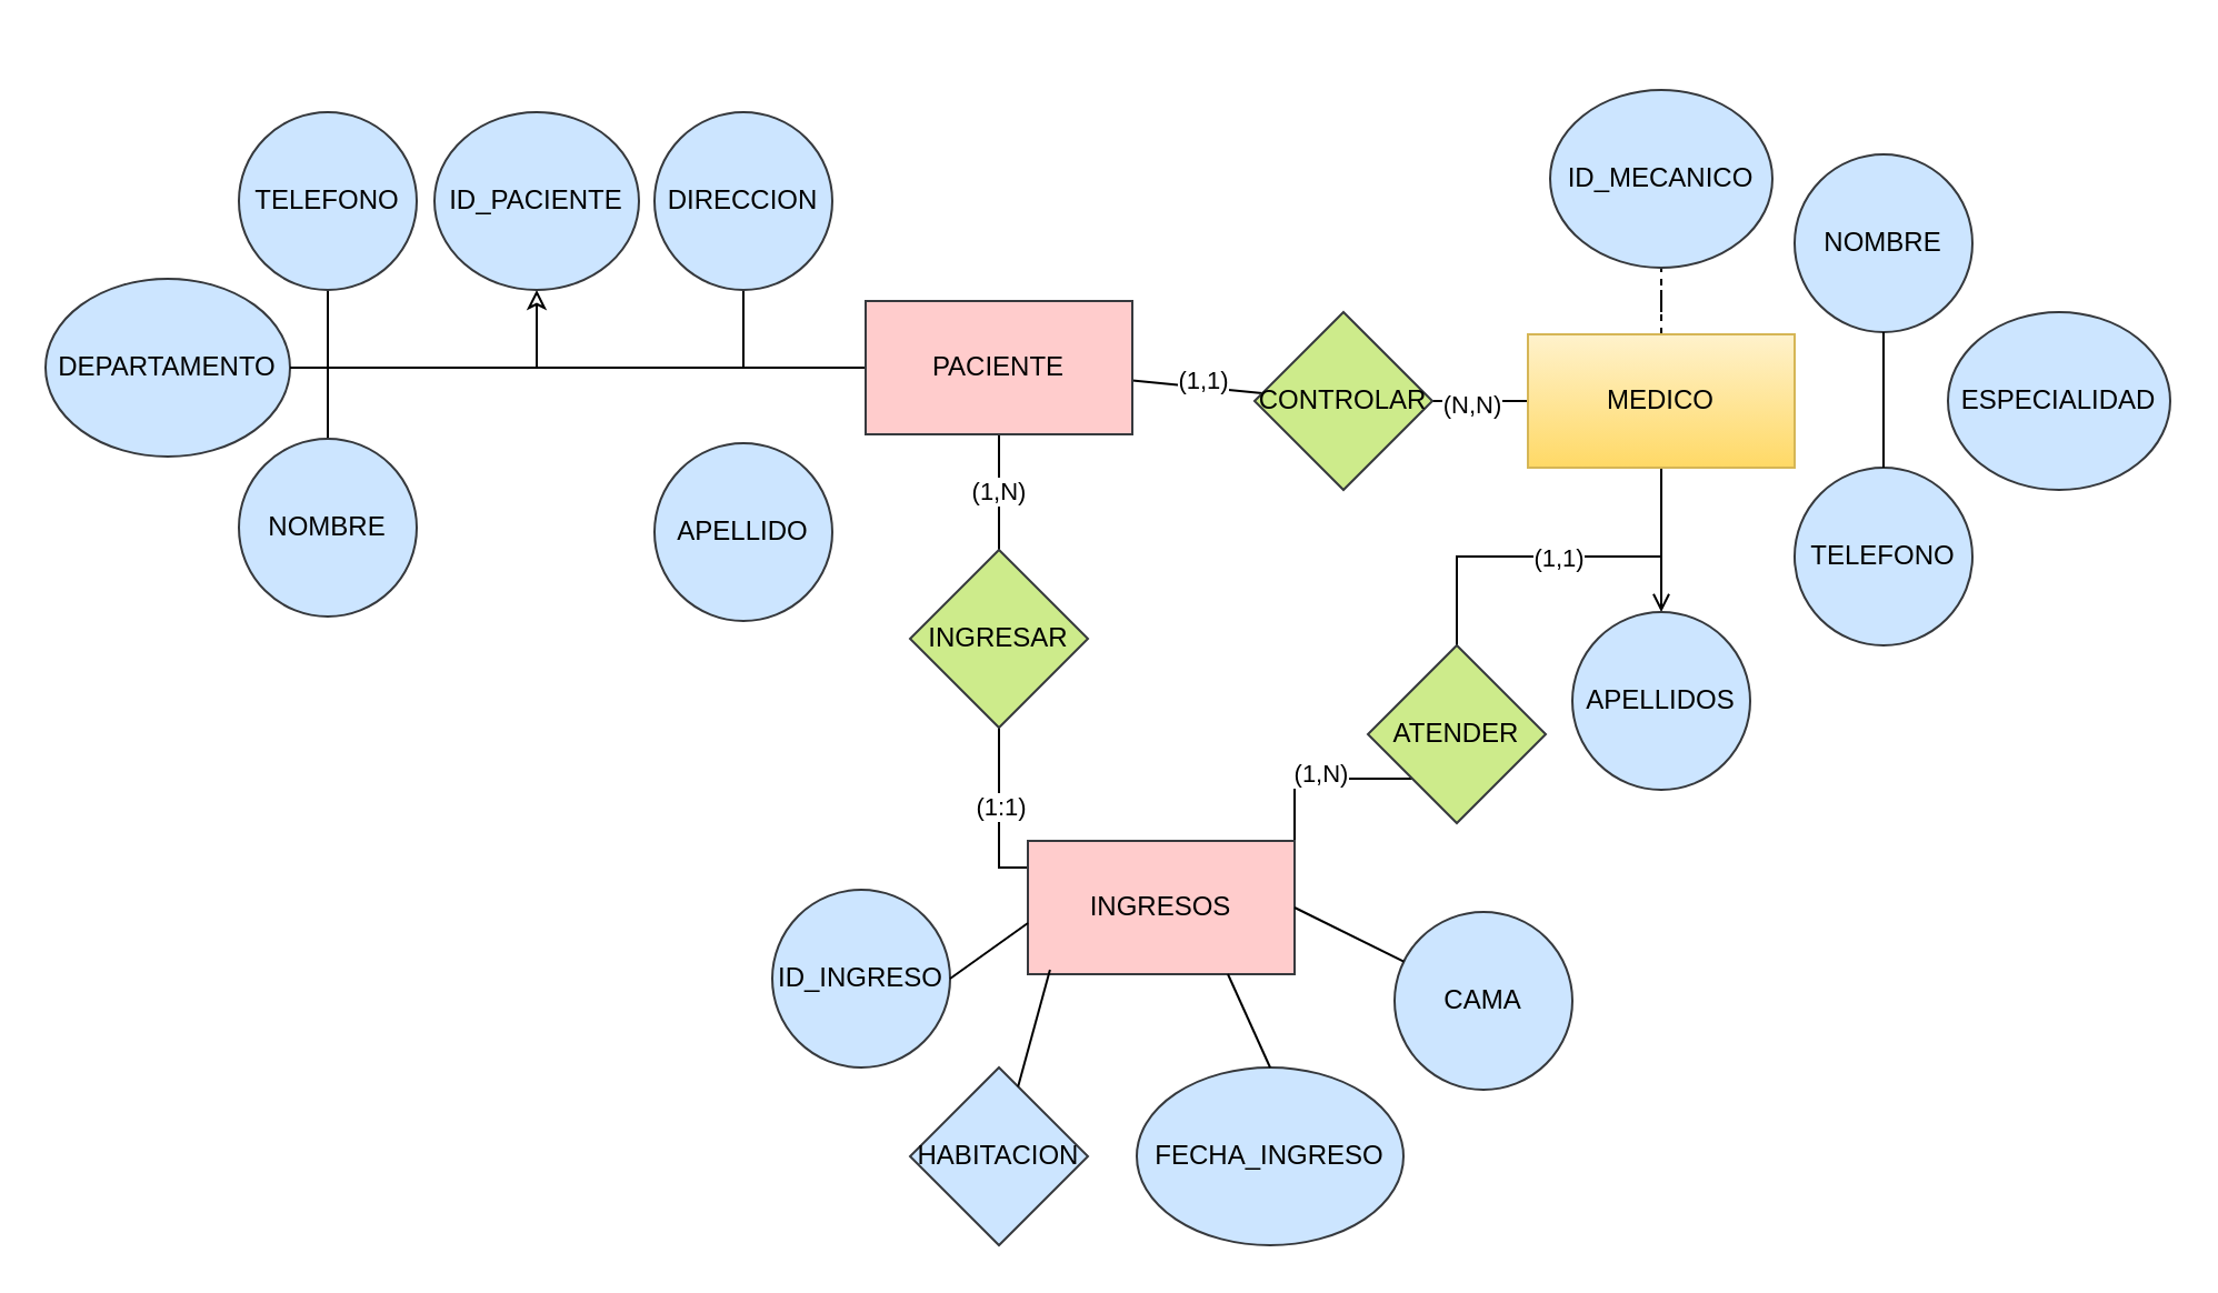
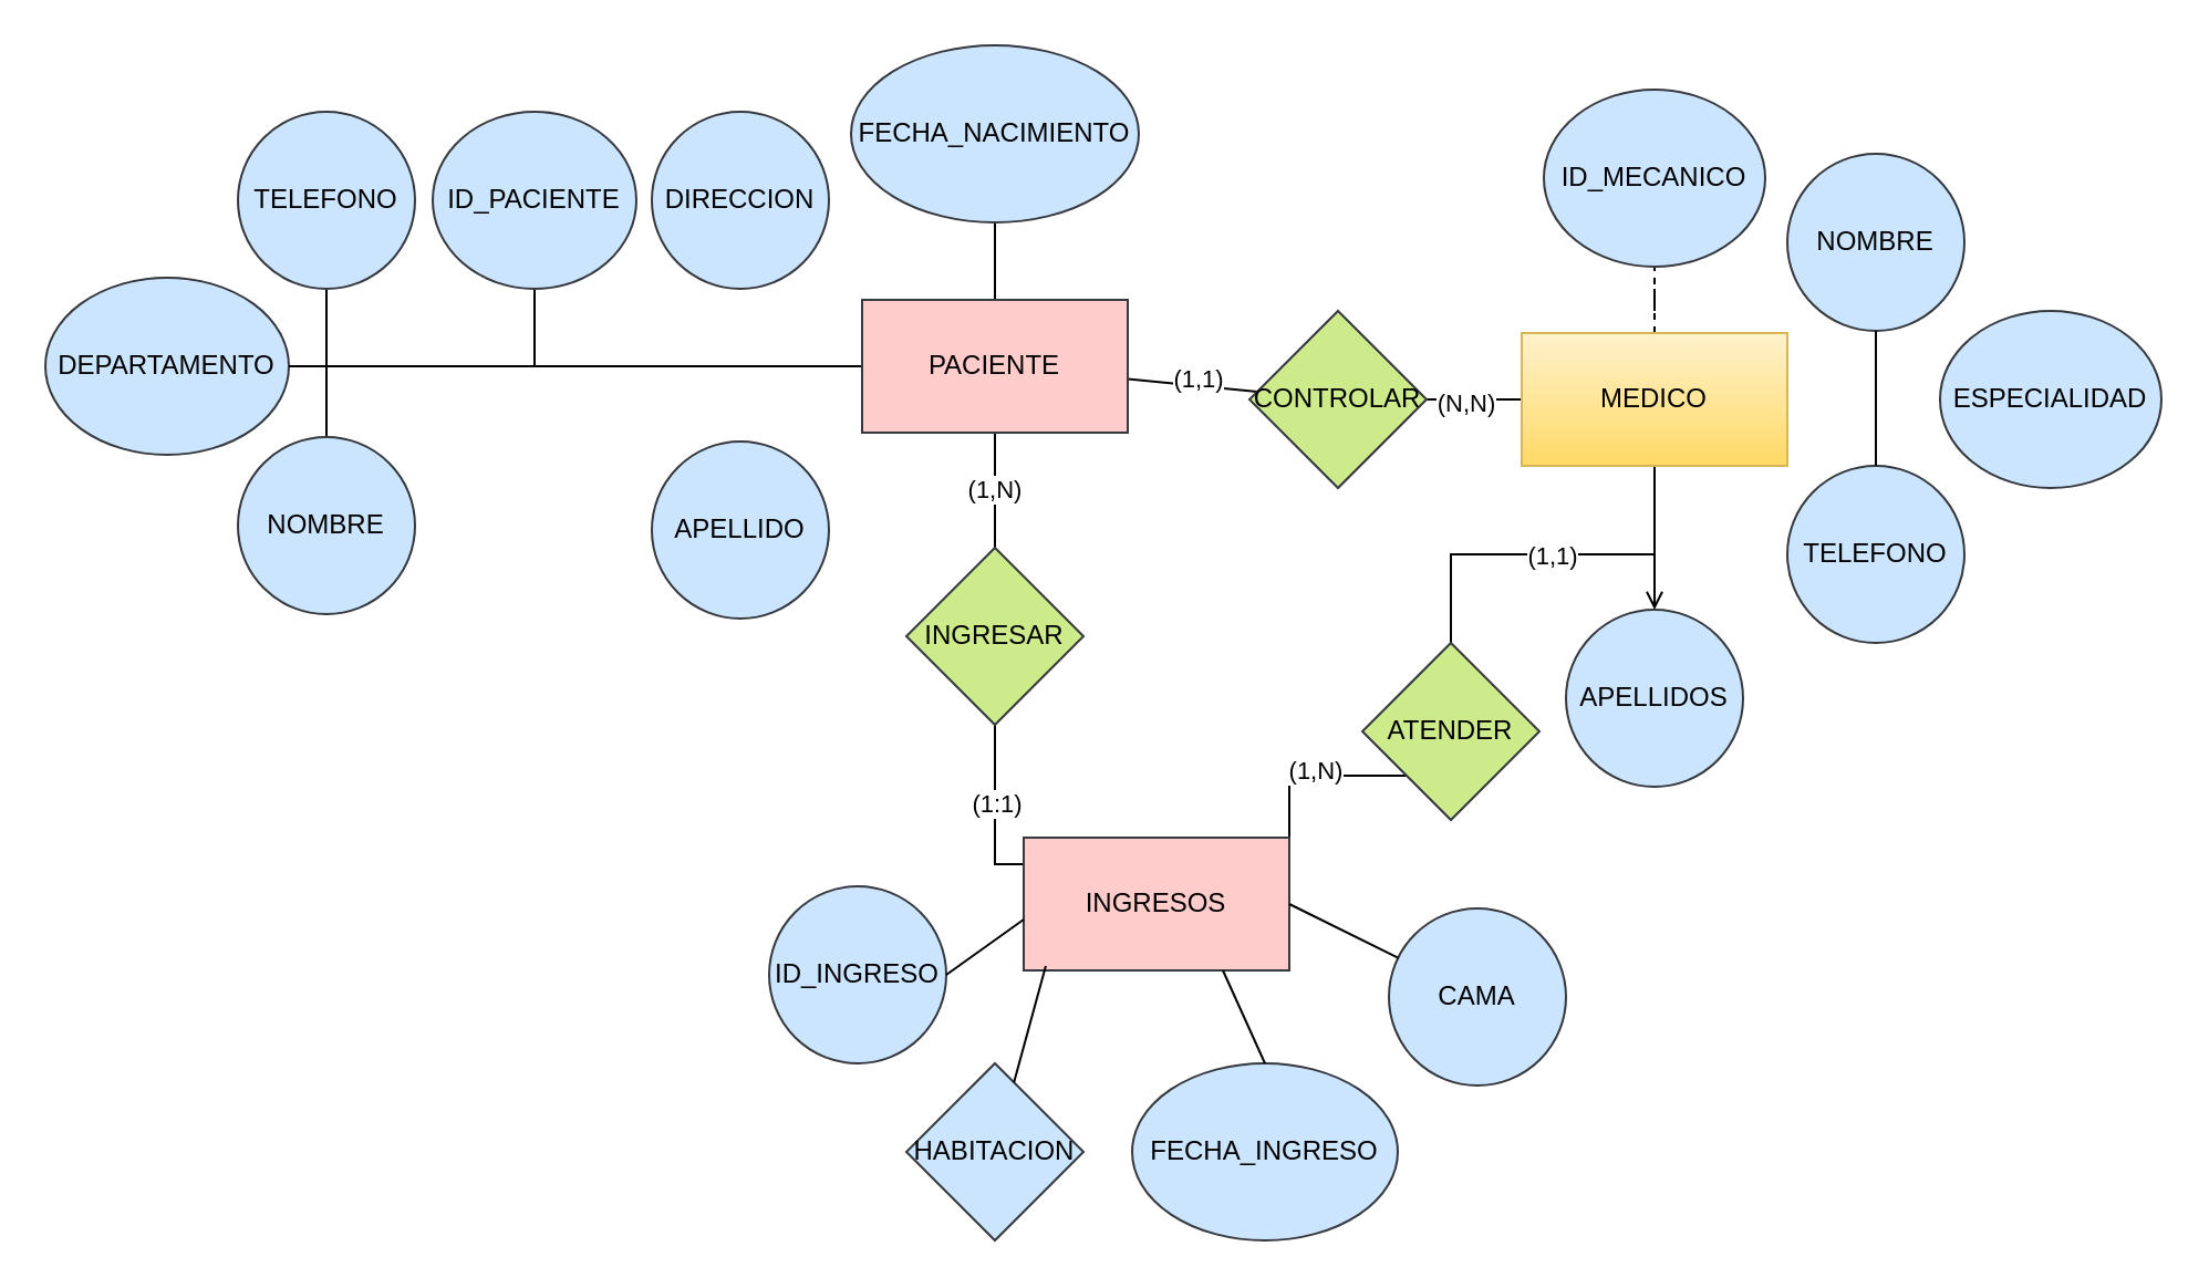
+ <mxCell id="17" value="FECHA_NACIMIENTO" style="ellipse;whiteSpace=wrap;html=1;rounded=0;fillColor=#cce5ff;strokeColor=#36393d;" parent="1" vertex="1"><mxGeometry x="384" y="20" width="130" height="80" as="geometry" /></mxCell>
+ <mxCell id="6" value="" style="edgeStyle=orthogonalEdgeStyle;rounded=0;orthogonalLoop=1;jettySize=auto;html=1;endArrow=none;endFill=0;" parent="1" source="10" target="17" edge="1"><mxGeometry relative="1" as="geometry" /></mxCell>
- <mxCell id="2" value="" style="edgeStyle=orthogonalEdgeStyle;rounded=0;orthogonalLoop=1;jettySize=auto;html=1;endArrow=classic;endFill=0;" parent="1" source="10" target="11" edge="1"><mxGeometry relative="1" as="geometry" /></mxCell>
+ <mxCell id="2" value="" style="edgeStyle=orthogonalEdgeStyle;rounded=0;orthogonalLoop=1;jettySize=auto;html=1;endArrow=none;endFill=0;" parent="1" source="10" target="11" edge="1"><mxGeometry relative="1" as="geometry" /></mxCell>
- <mxCell id="4" value="" style="edgeStyle=orthogonalEdgeStyle;rounded=0;orthogonalLoop=1;jettySize=auto;html=1;endArrow=none;endFill=0;" parent="1" source="10" target="14" edge="1"><mxGeometry relative="1" as="geometry" /></mxCell>
